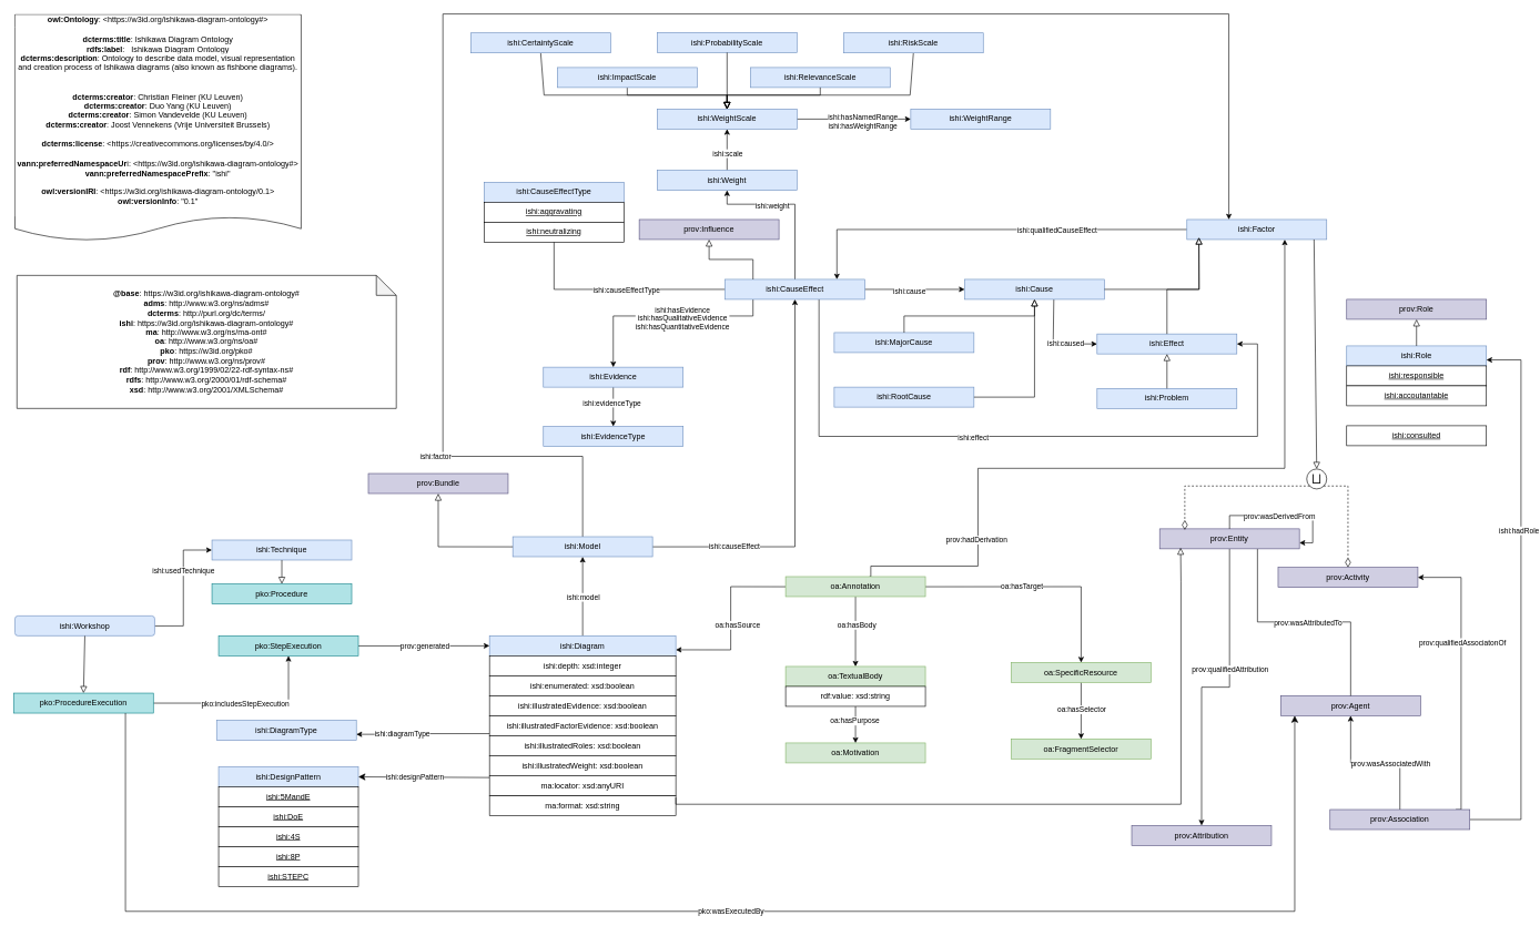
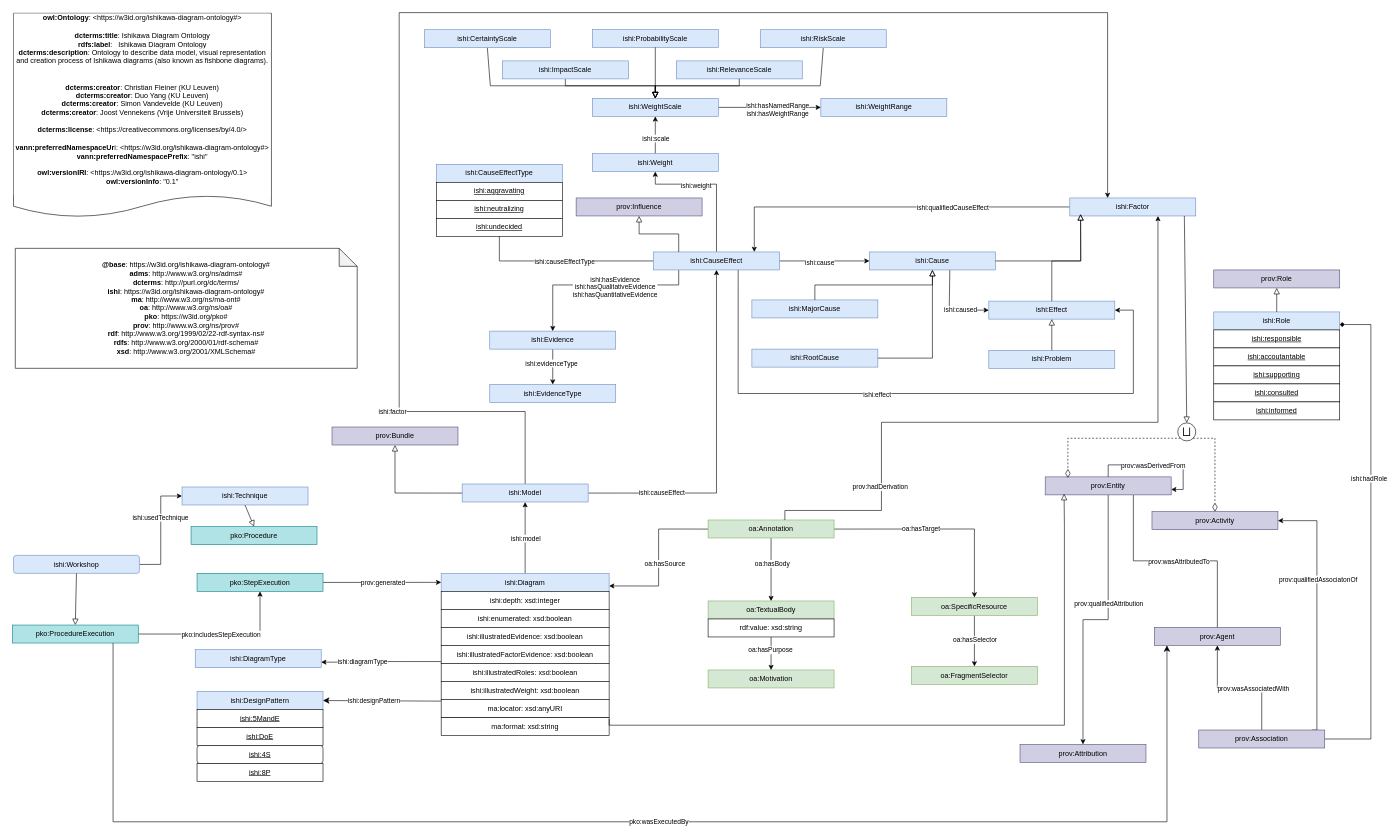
+ <mxCell id="131" value="&lt;u&gt;ishi:undecided&lt;/u&gt;" style="rounded=0;whiteSpace=wrap;html=1;snapToPoint=1;points=[[0.1,0],[0.2,0],[0.3,0],[0.4,0],[0.5,0],[0.6,0],[0.7,0],[0.8,0],[0.9,0],[0,0.1],[0,0.3],[0,0.5],[0,0.7],[0,0.9],[0.1,1],[0.2,1],[0.3,1],[0.4,1],[0.5,1],[0.6,1],[0.7,1],[0.8,1],[0.9,1],[1,0.1],[1,0.3],[1,0.5],[1,0.7],[1,0.9]];" vertex="1" parent="1"><mxGeometry x="727" y="363" width="210" height="30" as="geometry" /></mxCell>
- <mxCell id="45" style="edgeStyle=orthogonalEdgeStyle;rounded=0;orthogonalLoop=1;jettySize=auto;html=1;entryX=1;entryY=0.7;entryDx=0;entryDy=0;exitX=1;exitY=0.5;exitDx=0;exitDy=0;" edge="1" parent="1" source="49" target="80"><mxGeometry relative="1" as="geometry"><Array as="points"><mxPoint x="2285" y="1231" /><mxPoint x="2285" y="540" /></Array></mxGeometry></mxCell>
+ <mxCell id="45" style="edgeStyle=orthogonalEdgeStyle;rounded=0;orthogonalLoop=1;jettySize=auto;html=1;entryX=1;entryY=0.7;entryDx=0;entryDy=0;exitX=1;exitY=0.5;exitDx=0;exitDy=0;endArrow=diamond;" edge="1" parent="1" source="49" target="80"><mxGeometry relative="1" as="geometry"><Array as="points"><mxPoint x="2285" y="1231" /><mxPoint x="2285" y="540" /></Array></mxGeometry></mxCell>
+ <mxCell id="126" value="&lt;u&gt;ishi:supporting&lt;/u&gt;" style="rounded=0;whiteSpace=wrap;html=1;snapToPoint=1;points=[[0.1,0],[0.2,0],[0.3,0],[0.4,0],[0.5,0],[0.6,0],[0.7,0],[0.8,0],[0.9,0],[0,0.1],[0,0.3],[0,0.5],[0,0.7],[0,0.9],[0.1,1],[0.2,1],[0.3,1],[0.4,1],[0.5,1],[0.6,1],[0.7,1],[0.8,1],[0.9,1],[1,0.1],[1,0.3],[1,0.5],[1,0.7],[1,0.9]];" vertex="1" parent="1"><mxGeometry x="2023" y="609" width="210" height="30" as="geometry" /></mxCell>
+ <mxCell id="128" value="&lt;u&gt;ishi:informed&lt;/u&gt;" style="rounded=0;whiteSpace=wrap;html=1;snapToPoint=1;points=[[0.1,0],[0.2,0],[0.3,0],[0.4,0],[0.5,0],[0.6,0],[0.7,0],[0.8,0],[0.9,0],[0,0.1],[0,0.3],[0,0.5],[0,0.7],[0,0.9],[0.1,1],[0.2,1],[0.3,1],[0.4,1],[0.5,1],[0.6,1],[0.7,1],[0.8,1],[0.9,1],[1,0.1],[1,0.3],[1,0.5],[1,0.7],[1,0.9]];" vertex="1" parent="1"><mxGeometry x="2023" y="669" width="210" height="30" as="geometry" /></mxCell>
- <mxCell id="114" value="ishi:Technique" style="rounded=0;whiteSpace=wrap;html=1;snapToPoint=1;points=[[0.1,0],[0.2,0],[0.3,0],[0.4,0],[0.5,0],[0.6,0],[0.7,0],[0.8,0],[0.9,0],[0,0.1],[0,0.3],[0,0.5],[0,0.7],[0,0.9],[0.1,1],[0.2,1],[0.3,1],[0.4,1],[0.5,1],[0.6,1],[0.7,1],[0.8,1],[0.9,1],[1,0.1],[1,0.3],[1,0.5],[1,0.7],[1,0.9]];fillColor=#dae8fc;strokeColor=#6c8ebf;" vertex="1" parent="1"><mxGeometry x="318" y="810.86" width="210" height="30" as="geometry" /></mxCell>
+ <mxCell id="114" value="ishi:Technique" style="rounded=0;whiteSpace=wrap;html=1;snapToPoint=1;points=[[0.1,0],[0.2,0],[0.3,0],[0.4,0],[0.5,0],[0.6,0],[0.7,0],[0.8,0],[0.9,0],[0,0.1],[0,0.3],[0,0.5],[0,0.7],[0,0.9],[0.1,1],[0.2,1],[0.3,1],[0.4,1],[0.5,1],[0.6,1],[0.7,1],[0.8,1],[0.9,1],[1,0.1],[1,0.3],[1,0.5],[1,0.7],[1,0.9]];fillColor=#dae8fc;strokeColor=#6c8ebf;" vertex="1" parent="1"><mxGeometry x="303" y="810.86" width="210" height="30" as="geometry" /></mxCell>
- <mxCell id="141" value="&lt;u&gt;ishi:4S&lt;/u&gt;" style="rounded=0;whiteSpace=wrap;html=1;snapToPoint=1;points=[[0.1,0],[0.2,0],[0.3,0],[0.4,0],[0.5,0],[0.6,0],[0.7,0],[0.8,0],[0.9,0],[0,0.1],[0,0.3],[0,0.5],[0,0.7],[0,0.9],[0.1,1],[0.2,1],[0.3,1],[0.4,1],[0.5,1],[0.6,1],[0.7,1],[0.8,1],[0.9,1],[1,0.1],[1,0.3],[1,0.5],[1,0.7],[1,0.9]];" vertex="1" parent="1"><mxGeometry x="328" y="1241.86" width="210" height="30" as="geometry" /></mxCell>
+ <mxCell id="141" value="&lt;u&gt;ishi:4S&lt;/u&gt;" style="whiteSpace=wrap;html=1;snapToPoint=1;points=[[0.1,0],[0.2,0],[0.3,0],[0.4,0],[0.5,0],[0.6,0],[0.7,0],[0.8,0],[0.9,0],[0,0.1],[0,0.3],[0,0.5],[0,0.7],[0,0.9],[0.1,1],[0.2,1],[0.3,1],[0.4,1],[0.5,1],[0.6,1],[0.7,1],[0.8,1],[0.9,1],[1,0.1],[1,0.3],[1,0.5],[1,0.7],[1,0.9]];rounded=1;" vertex="1" parent="1"><mxGeometry x="328" y="1241.86" width="210" height="30" as="geometry" /></mxCell>
- <mxCell id="143" value="&lt;u&gt;ishi:STEPC&lt;/u&gt;" style="rounded=0;whiteSpace=wrap;html=1;snapToPoint=1;points=[[0.1,0],[0.2,0],[0.3,0],[0.4,0],[0.5,0],[0.6,0],[0.7,0],[0.8,0],[0.9,0],[0,0.1],[0,0.3],[0,0.5],[0,0.7],[0,0.9],[0.1,1],[0.2,1],[0.3,1],[0.4,1],[0.5,1],[0.6,1],[0.7,1],[0.8,1],[0.9,1],[1,0.1],[1,0.3],[1,0.5],[1,0.7],[1,0.9]];" vertex="1" parent="1"><mxGeometry x="328" y="1301.86" width="210" height="30" as="geometry" /></mxCell>
